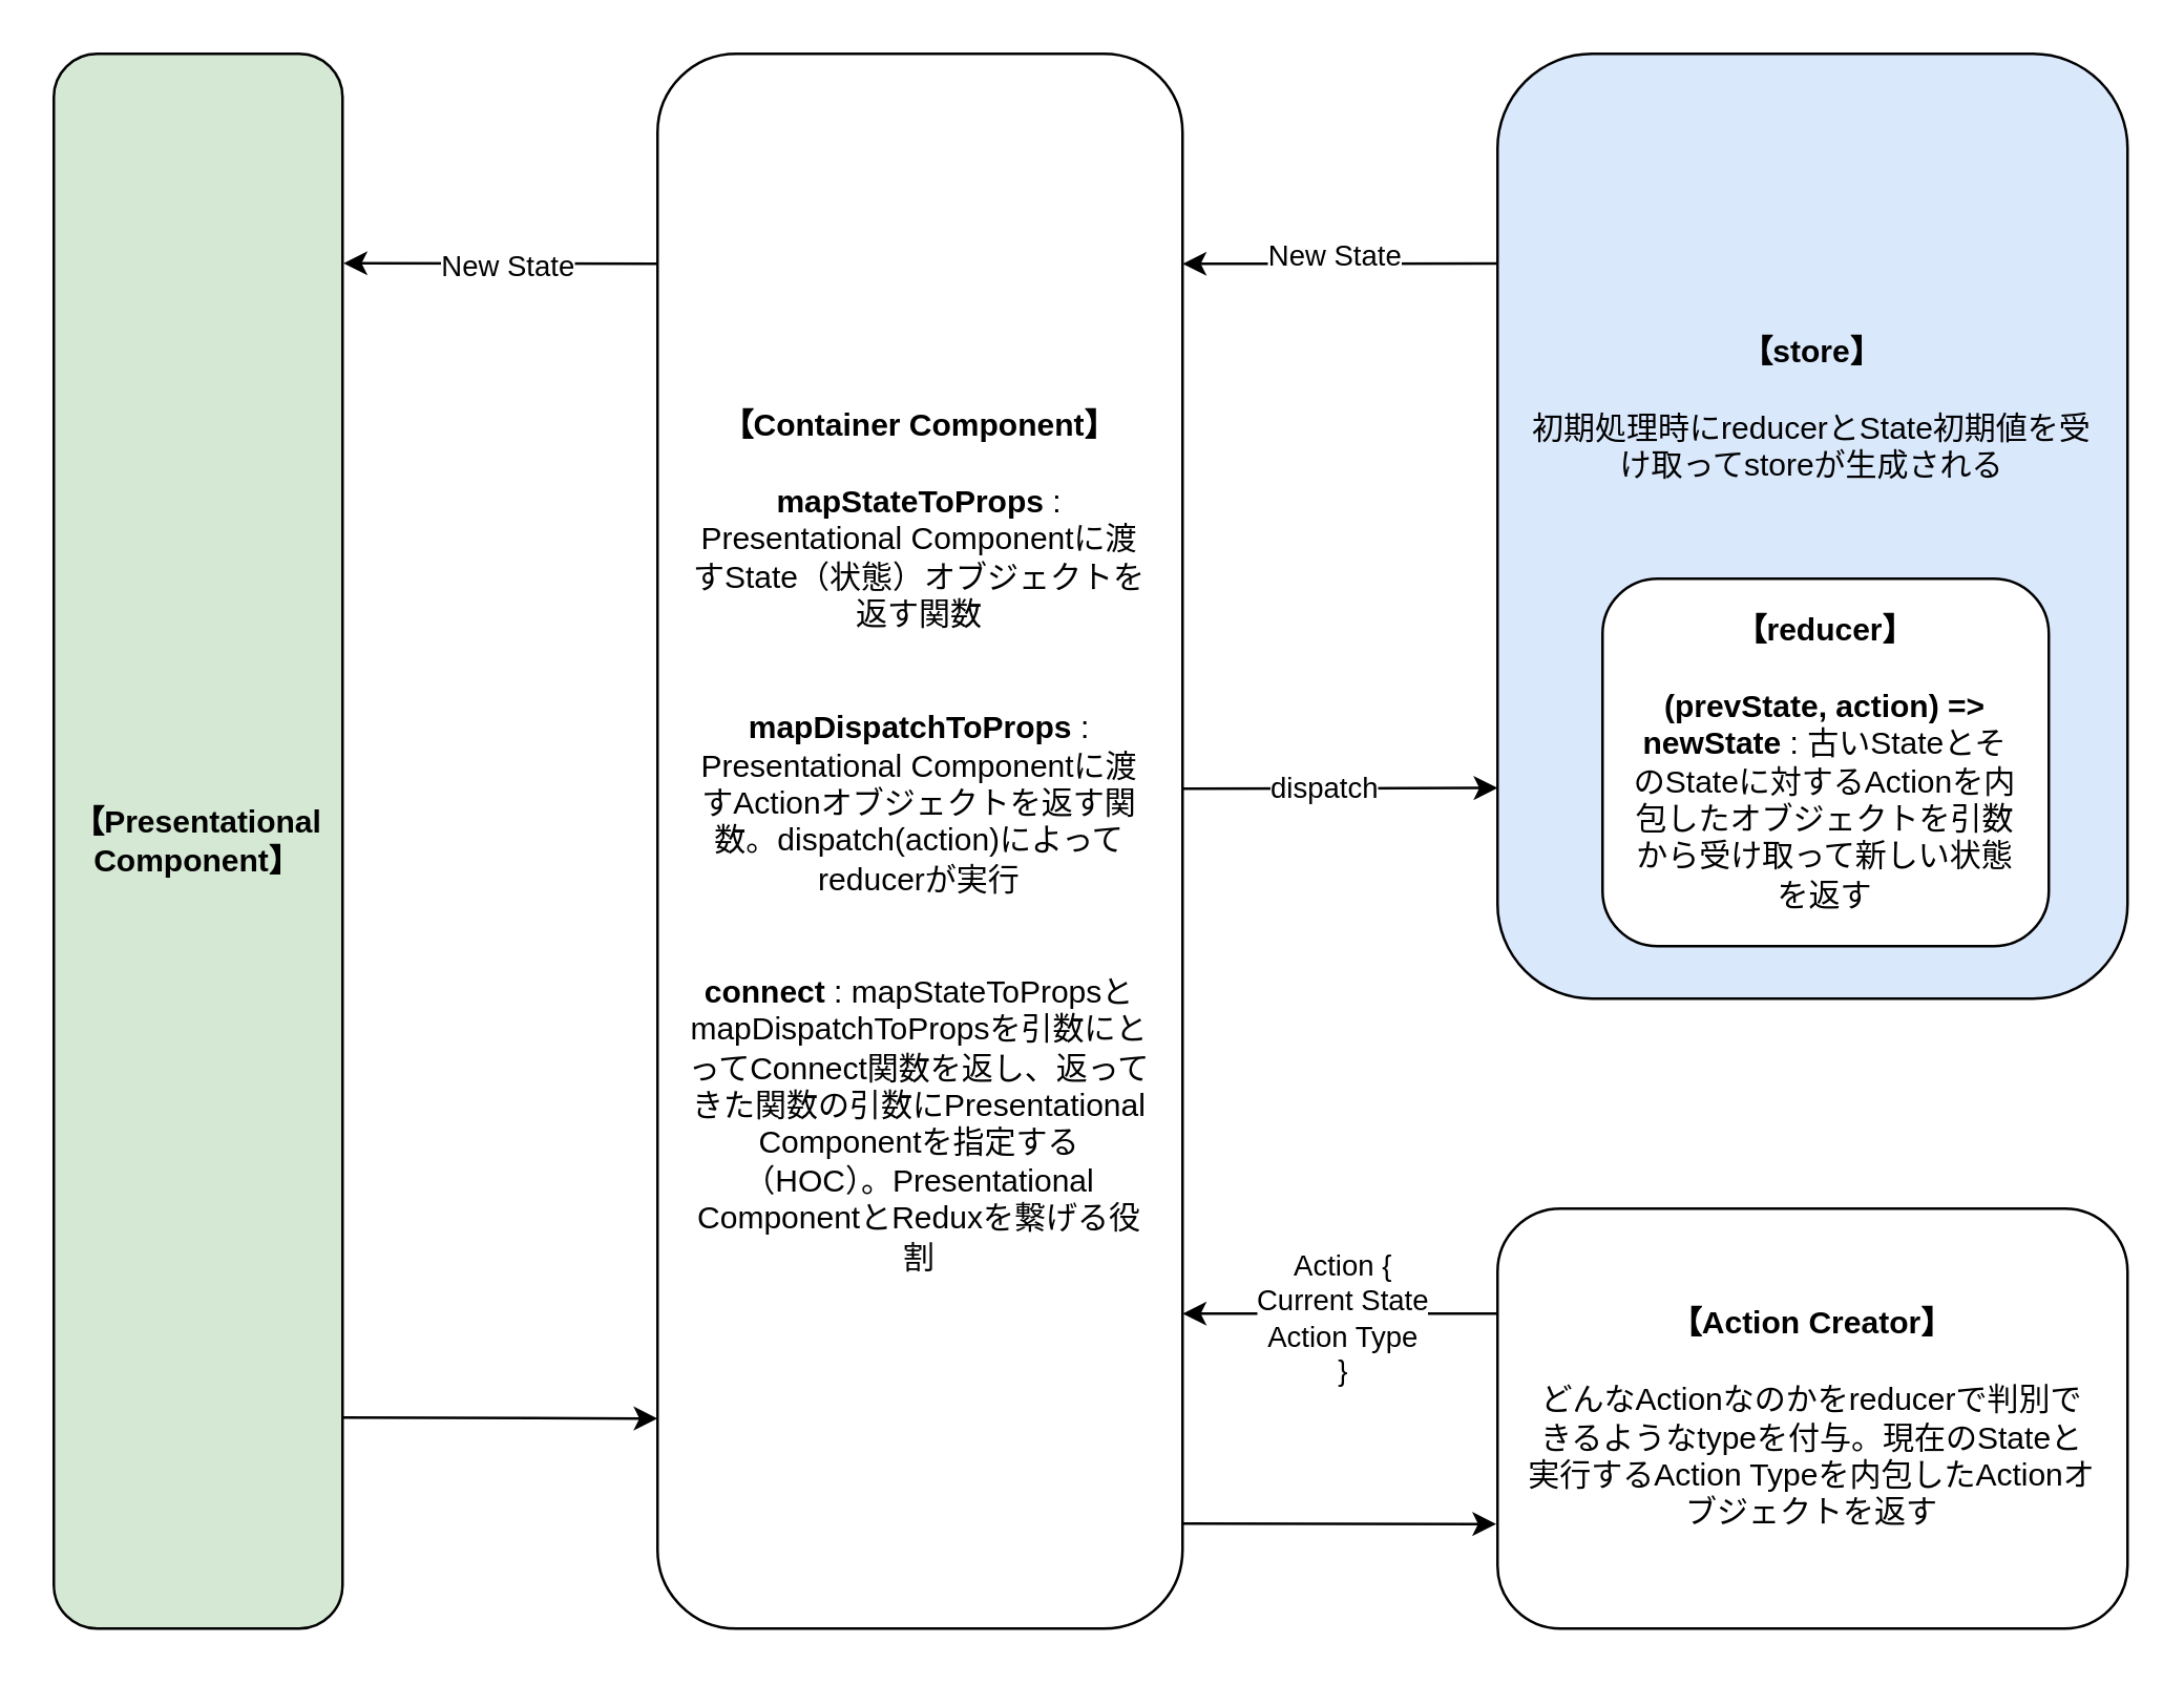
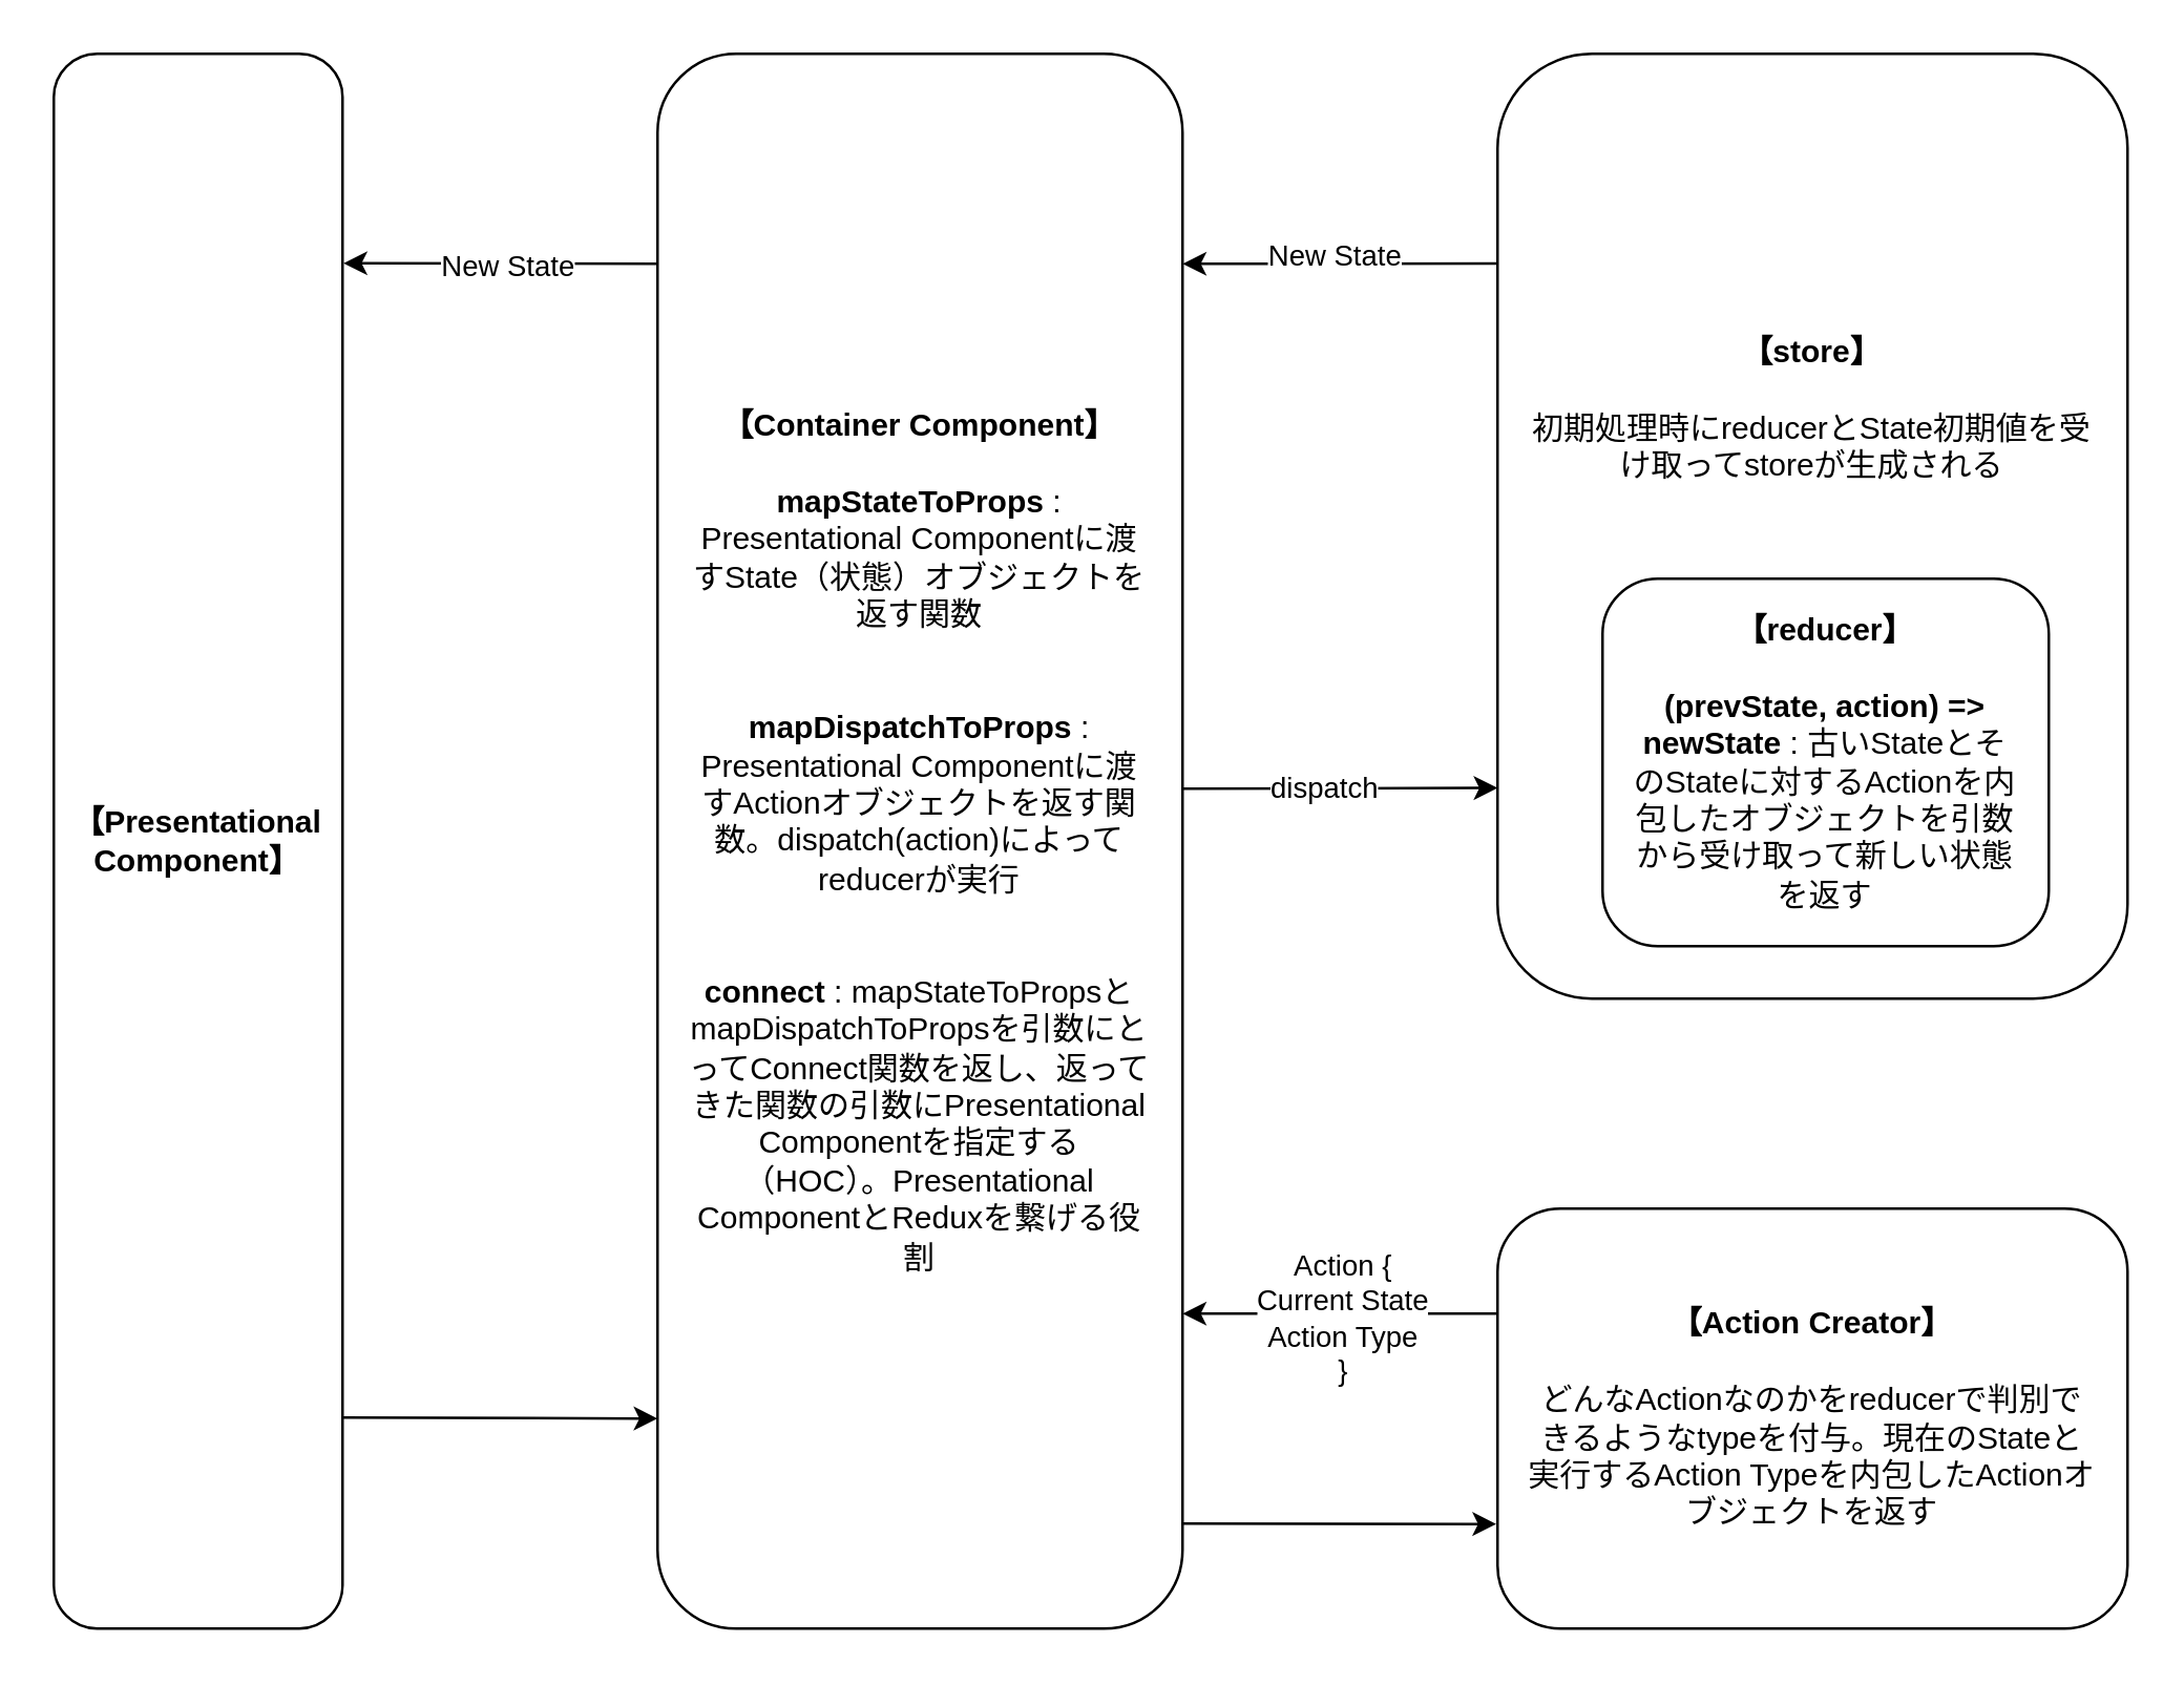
- <mxCell id="5" value="&lt;b&gt;【store】&lt;/b&gt;&lt;br&gt;&lt;br&gt;初期処理時にreducerとState初期値を受け取ってstoreが生成される" style="rounded=1;whiteSpace=wrap;html=1;spacingLeft=10;spacingRight=10;verticalAlign=top;spacingTop=100;fillColor=#dae8fc;" vertex="1" parent="1"><mxGeometry x="570" y="20" width="240" height="360" as="geometry" /></mxCell>
+ <mxCell id="5" value="&lt;b&gt;【store】&lt;/b&gt;&lt;br&gt;&lt;br&gt;初期処理時にreducerとState初期値を受け取ってstoreが生成される" style="rounded=1;whiteSpace=wrap;html=1;spacingLeft=10;spacingRight=10;verticalAlign=top;spacingTop=100;" vertex="1" parent="1"><mxGeometry x="570" y="20" width="240" height="360" as="geometry" /></mxCell>
- <mxCell id="2" value="&lt;b&gt;【Presentational Component】&lt;/b&gt;" style="rounded=1;whiteSpace=wrap;html=1;spacingLeft=10;spacingRight=10;fillColor=#d5e8d4;" vertex="1" parent="1"><mxGeometry x="20" y="20" width="110" height="600" as="geometry" /></mxCell>
+ <mxCell id="2" value="&lt;b&gt;【Presentational Component】&lt;/b&gt;" style="rounded=1;whiteSpace=wrap;html=1;spacingLeft=10;spacingRight=10;" vertex="1" parent="1"><mxGeometry x="20" y="20" width="110" height="600" as="geometry" /></mxCell>
